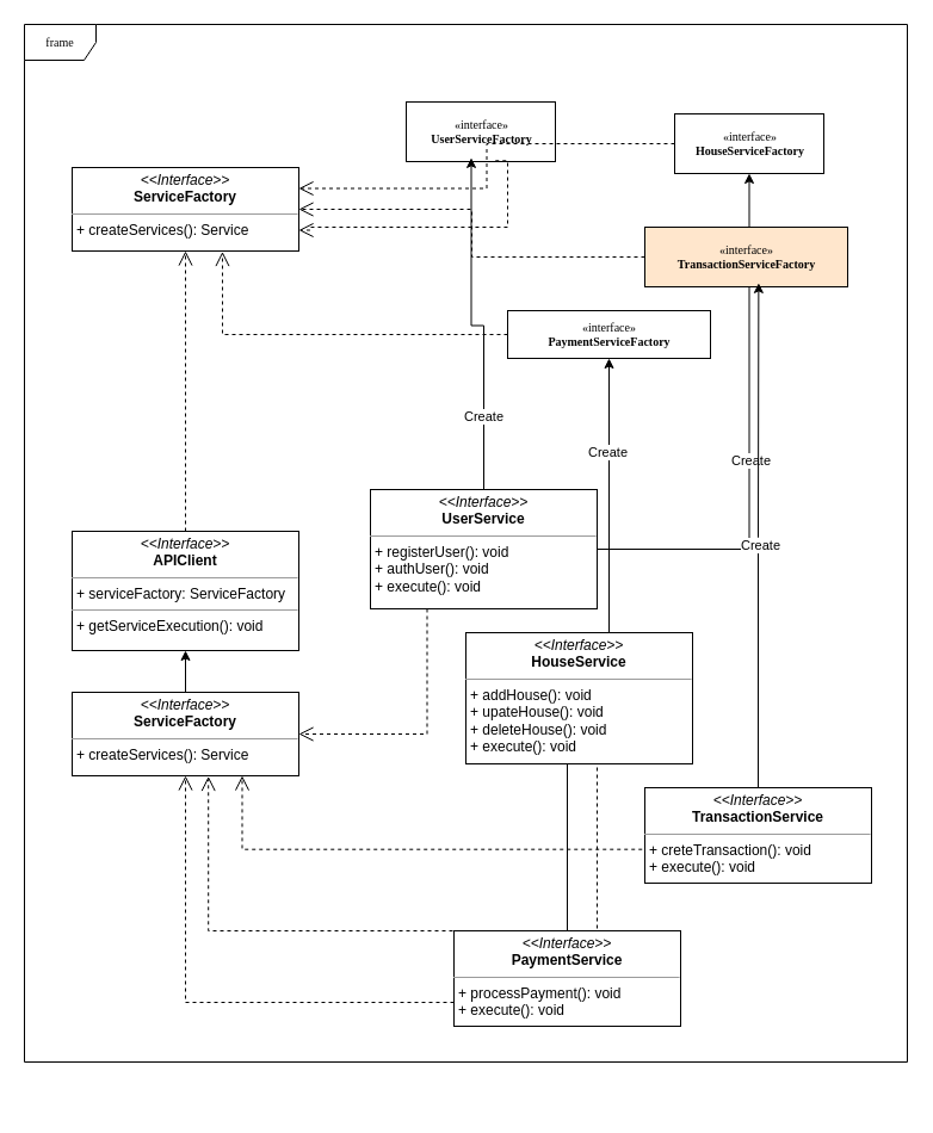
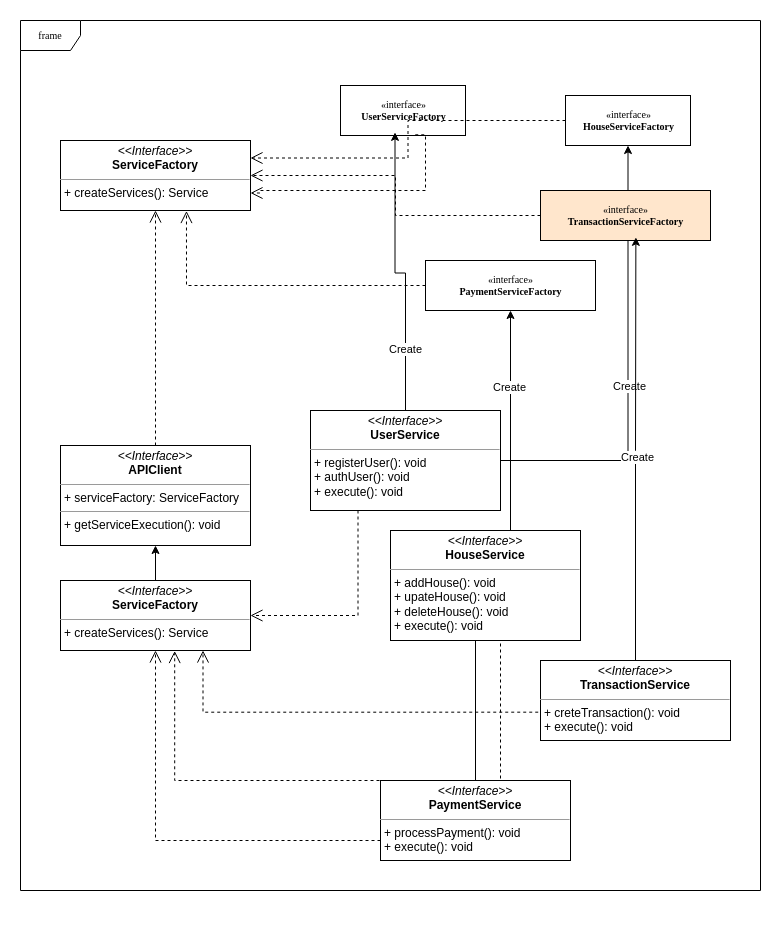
- <mxCell id="20" value="«interface»&lt;br&gt;&lt;b&gt;PaymentServiceFactory&lt;/b&gt;" style="html=1;rounded=0;shadow=0;comic=0;labelBackgroundColor=none;strokeWidth=1;fontFamily=Verdana;fontSize=10;align=center;" vertex="1" parent="1"><mxGeometry x="425" y="260" width="170" height="40" as="geometry" /></mxCell>
+ <mxCell id="20" value="«interface»&lt;br&gt;&lt;b&gt;PaymentServiceFactory&lt;/b&gt;" style="html=1;rounded=0;shadow=0;comic=0;labelBackgroundColor=none;strokeWidth=1;fontFamily=Verdana;fontSize=10;align=center;" vertex="1" parent="1"><mxGeometry x="425" y="260" width="170" height="50" as="geometry" /></mxCell>
